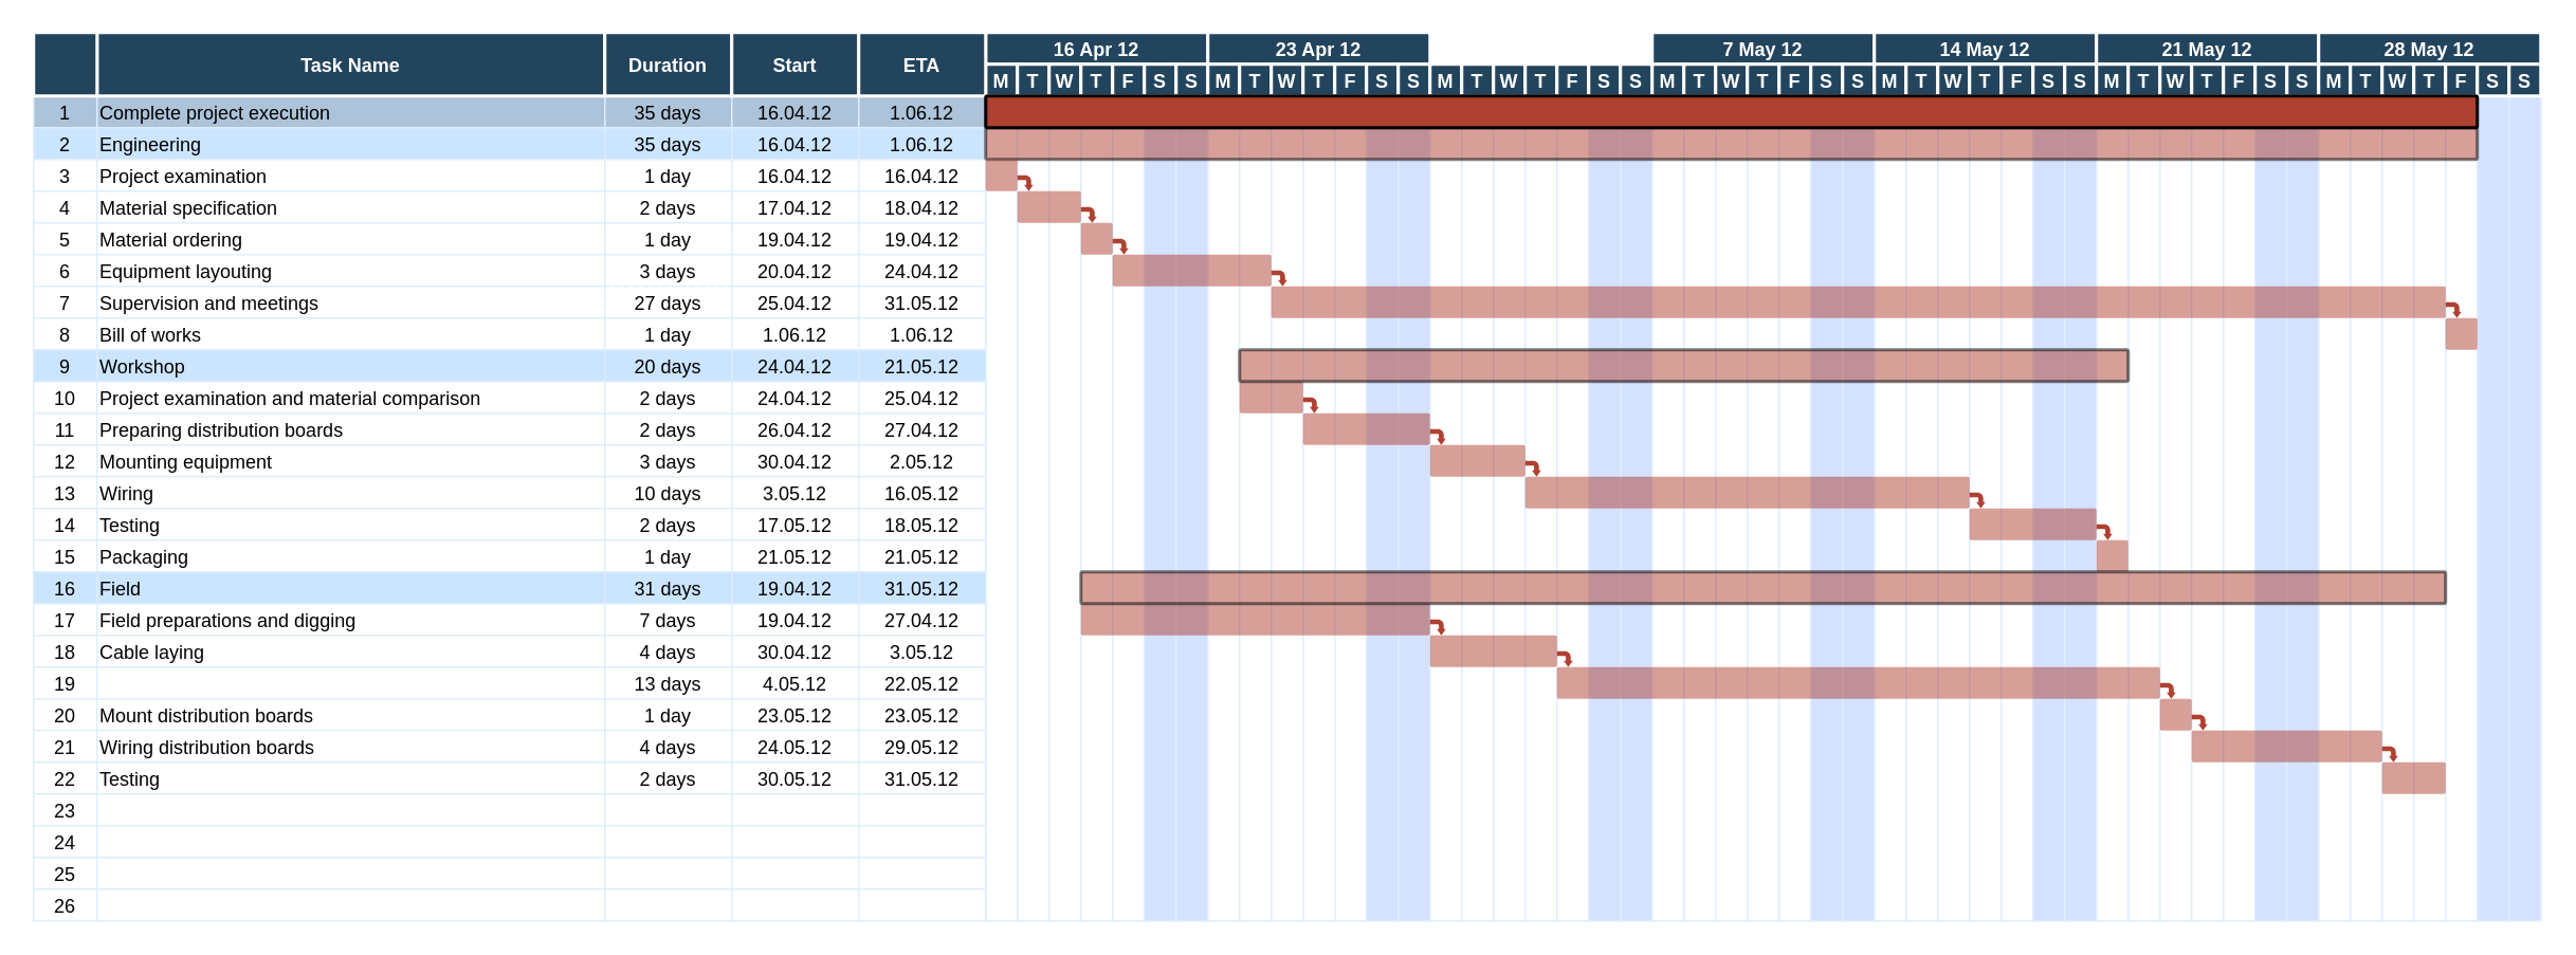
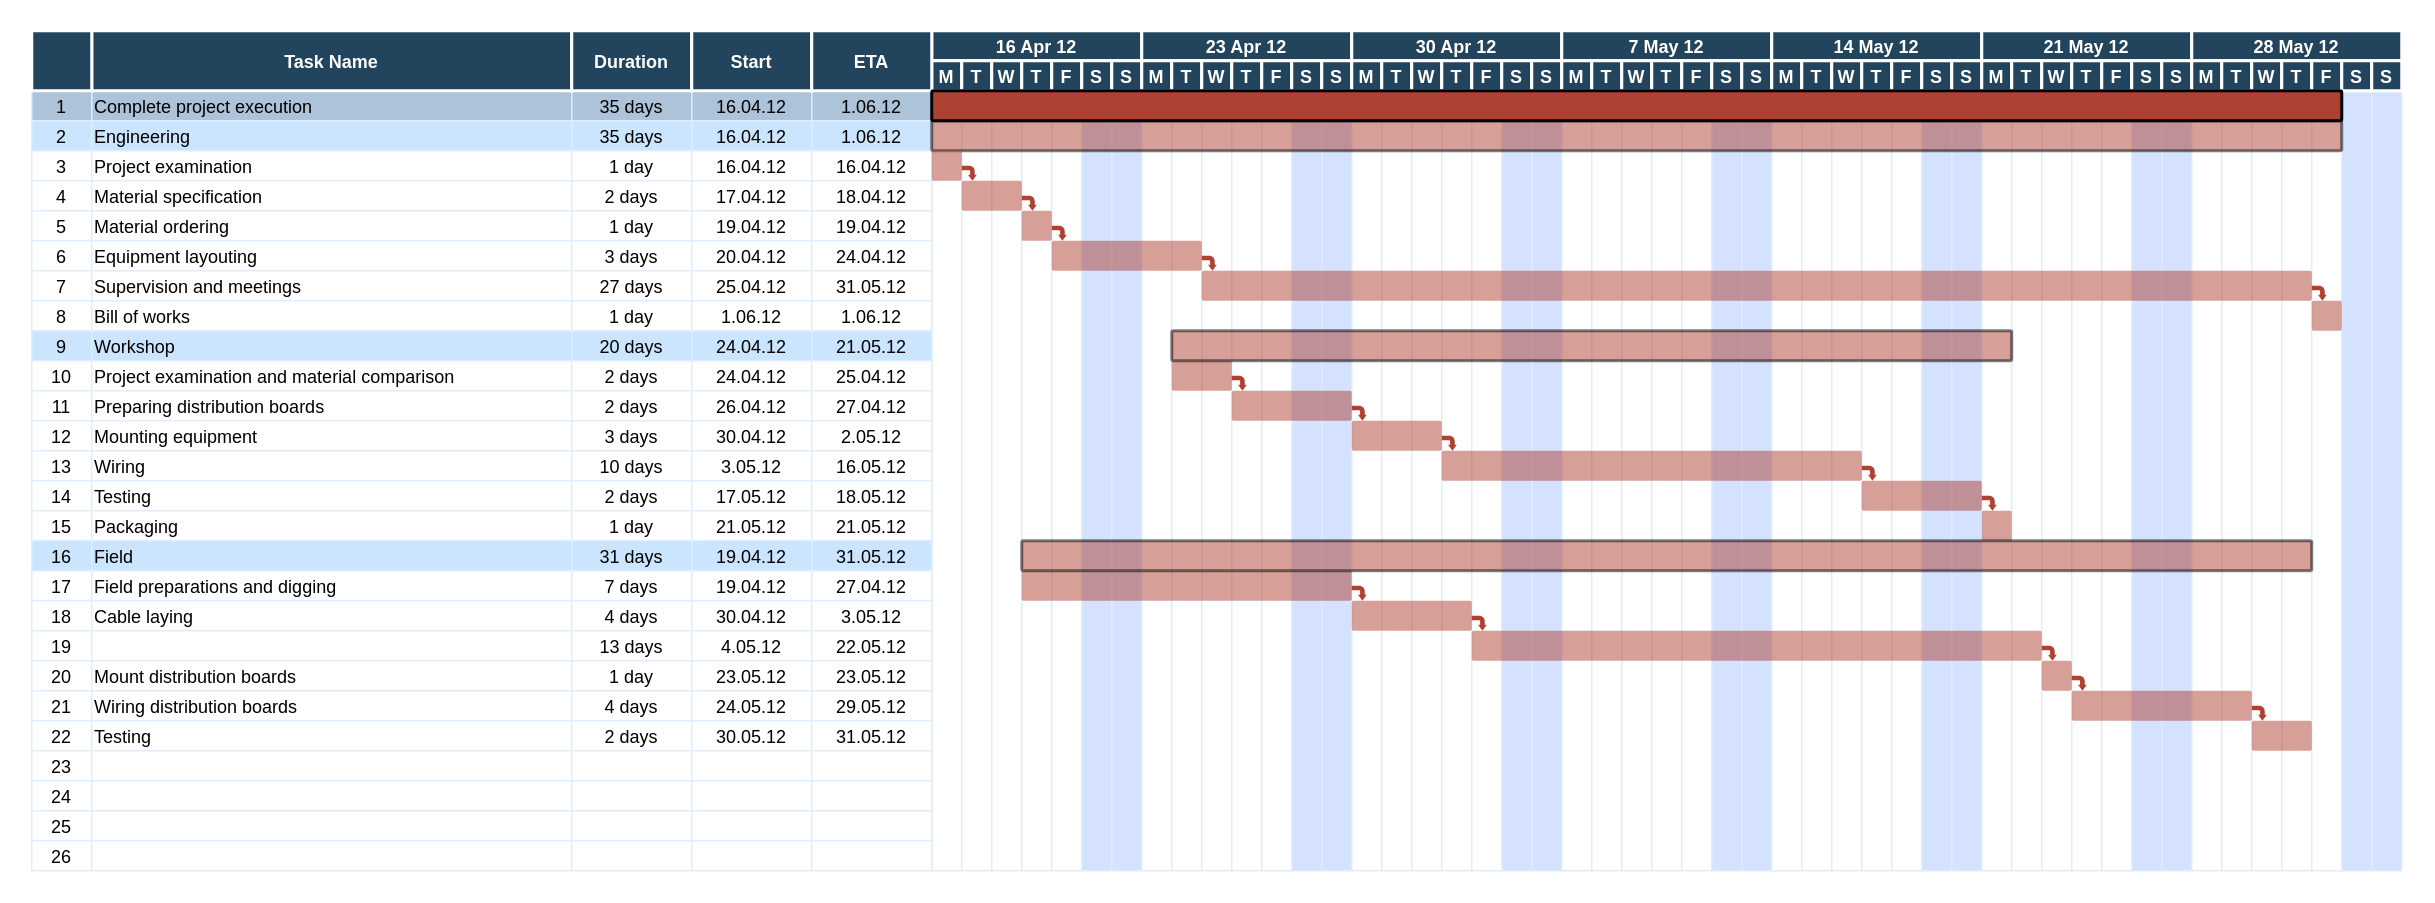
+ <mxCell id="201" value="30 Apr 12" style="fillColor=#23445D;strokeColor=#FFFFFF;strokeWidth=2;fontColor=#FFFFFF;fontStyle=1" parent="1" vertex="1"><mxGeometry x="900.5" y="20" width="140" height="20" as="geometry" /></mxCell>
- <mxCell id="35" value="27 days" style="strokeColor=#DEEDFF;dashed=1;" parent="1" vertex="1"><mxGeometry x="380.5" y="180" width="80.0" height="20" as="geometry" /></mxCell>
+ <mxCell id="35" value="27 days" style="strokeColor=#DEEDFF" parent="1" vertex="1"><mxGeometry x="380.5" y="180" width="80.0" height="20" as="geometry" /></mxCell>
